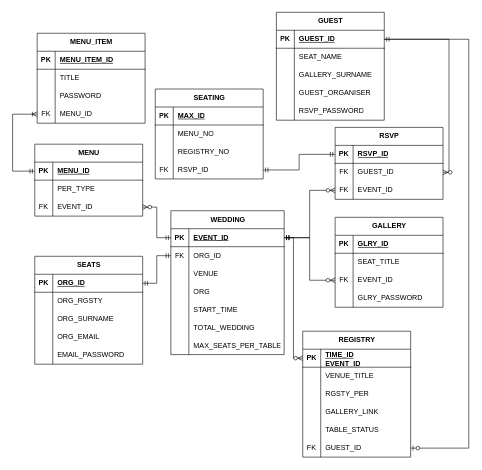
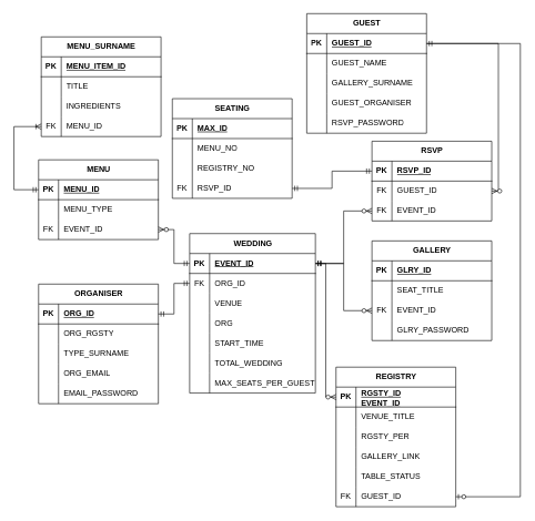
- <mxCell id="75" value="MENU_ITEM" style="shape=table;startSize=30;container=1;collapsible=1;childLayout=tableLayout;fixedRows=1;rowLines=0;fontStyle=1;align=center;resizeLast=1;html=1;" parent="1" vertex="1"><mxGeometry x="61" y="55" width="180" height="150" as="geometry" /></mxCell>
+ <mxCell id="75" value="MENU_SURNAME" style="shape=table;startSize=30;container=1;collapsible=1;childLayout=tableLayout;fixedRows=1;rowLines=0;fontStyle=1;align=center;resizeLast=1;html=1;" parent="1" vertex="1"><mxGeometry x="61" y="55" width="180" height="150" as="geometry" /></mxCell>
- <mxCell id="24" value="SEAT_NAME" style="shape=partialRectangle;connectable=0;fillColor=none;top=0;left=0;bottom=0;right=0;align=left;spacingLeft=6;overflow=hidden;whiteSpace=wrap;html=1;" parent="22" vertex="1"><mxGeometry x="30" width="150" height="30" as="geometry"><mxRectangle width="150" height="30" as="alternateBounds" /></mxGeometry></mxCell>
+ <mxCell id="24" value="GUEST_NAME" style="shape=partialRectangle;connectable=0;fillColor=none;top=0;left=0;bottom=0;right=0;align=left;spacingLeft=6;overflow=hidden;whiteSpace=wrap;html=1;" parent="22" vertex="1"><mxGeometry x="30" width="150" height="30" as="geometry"><mxRectangle width="150" height="30" as="alternateBounds" /></mxGeometry></mxCell>
- <mxCell id="84" value="PASSWORD" style="shape=partialRectangle;connectable=0;fillColor=none;top=0;left=0;bottom=0;right=0;align=left;spacingLeft=6;overflow=hidden;whiteSpace=wrap;html=1;" parent="82" vertex="1"><mxGeometry x="30" width="150" height="30" as="geometry"><mxRectangle width="150" height="30" as="alternateBounds" /></mxGeometry></mxCell>
+ <mxCell id="84" value="INGREDIENTS" style="shape=partialRectangle;connectable=0;fillColor=none;top=0;left=0;bottom=0;right=0;align=left;spacingLeft=6;overflow=hidden;whiteSpace=wrap;html=1;" parent="82" vertex="1"><mxGeometry x="30" width="150" height="30" as="geometry"><mxRectangle width="150" height="30" as="alternateBounds" /></mxGeometry></mxCell>
- <mxCell id="107" value="PER_TYPE" style="shape=partialRectangle;connectable=0;fillColor=none;top=0;left=0;bottom=0;right=0;align=left;spacingLeft=6;overflow=hidden;whiteSpace=wrap;html=1;" parent="105" vertex="1"><mxGeometry x="30" width="150" height="30" as="geometry"><mxRectangle width="150" height="30" as="alternateBounds" /></mxGeometry></mxCell>
+ <mxCell id="107" value="MENU_TYPE" style="shape=partialRectangle;connectable=0;fillColor=none;top=0;left=0;bottom=0;right=0;align=left;spacingLeft=6;overflow=hidden;whiteSpace=wrap;html=1;" parent="105" vertex="1"><mxGeometry x="30" width="150" height="30" as="geometry"><mxRectangle width="150" height="30" as="alternateBounds" /></mxGeometry></mxCell>
- <mxCell id="2" value="SEATS" style="shape=table;startSize=30;container=1;collapsible=1;childLayout=tableLayout;fixedRows=1;rowLines=0;fontStyle=1;align=center;resizeLast=1;html=1;" parent="1" vertex="1"><mxGeometry x="57" y="427" width="180" height="180" as="geometry" /></mxCell>
+ <mxCell id="2" value="ORGANISER" style="shape=table;startSize=30;container=1;collapsible=1;childLayout=tableLayout;fixedRows=1;rowLines=0;fontStyle=1;align=center;resizeLast=1;html=1;" parent="1" vertex="1"><mxGeometry x="57" y="427" width="180" height="180" as="geometry" /></mxCell>
- <mxCell id="11" value="ORG_SURNAME" style="shape=partialRectangle;connectable=0;fillColor=none;top=0;left=0;bottom=0;right=0;align=left;spacingLeft=6;overflow=hidden;whiteSpace=wrap;html=1;" parent="9" vertex="1"><mxGeometry x="30" width="150" height="30" as="geometry"><mxRectangle width="150" height="30" as="alternateBounds" /></mxGeometry></mxCell>
+ <mxCell id="11" value="TYPE_SURNAME" style="shape=partialRectangle;connectable=0;fillColor=none;top=0;left=0;bottom=0;right=0;align=left;spacingLeft=6;overflow=hidden;whiteSpace=wrap;html=1;" parent="9" vertex="1"><mxGeometry x="30" width="150" height="30" as="geometry"><mxRectangle width="150" height="30" as="alternateBounds" /></mxGeometry></mxCell>
- <mxCell id="55" value="MAX_SEATS_PER_TABLE" style="shape=partialRectangle;connectable=0;fillColor=none;top=0;left=0;bottom=0;right=0;align=left;spacingLeft=6;overflow=hidden;whiteSpace=wrap;html=1;" vertex="1" parent="53"><mxGeometry x="30" width="159" height="30" as="geometry"><mxRectangle width="159" height="30" as="alternateBounds" /></mxGeometry></mxCell>
+ <mxCell id="55" value="MAX_SEATS_PER_GUEST" style="shape=partialRectangle;connectable=0;fillColor=none;top=0;left=0;bottom=0;right=0;align=left;spacingLeft=6;overflow=hidden;whiteSpace=wrap;html=1;" vertex="1" parent="53"><mxGeometry x="30" width="159" height="30" as="geometry"><mxRectangle width="159" height="30" as="alternateBounds" /></mxGeometry></mxCell>
- <mxCell id="59" value="TIME_ID&lt;br&gt;EVENT_ID" style="shape=partialRectangle;connectable=0;fillColor=none;top=0;left=0;bottom=0;right=0;align=left;spacingLeft=6;fontStyle=5;overflow=hidden;whiteSpace=wrap;html=1;" parent="57" vertex="1"><mxGeometry x="30" width="150" height="30" as="geometry"><mxRectangle width="150" height="30" as="alternateBounds" /></mxGeometry></mxCell>
+ <mxCell id="59" value="RGSTY_ID&lt;br&gt;EVENT_ID" style="shape=partialRectangle;connectable=0;fillColor=none;top=0;left=0;bottom=0;right=0;align=left;spacingLeft=6;fontStyle=5;overflow=hidden;whiteSpace=wrap;html=1;" parent="57" vertex="1"><mxGeometry x="30" width="150" height="30" as="geometry"><mxRectangle width="150" height="30" as="alternateBounds" /></mxGeometry></mxCell>
